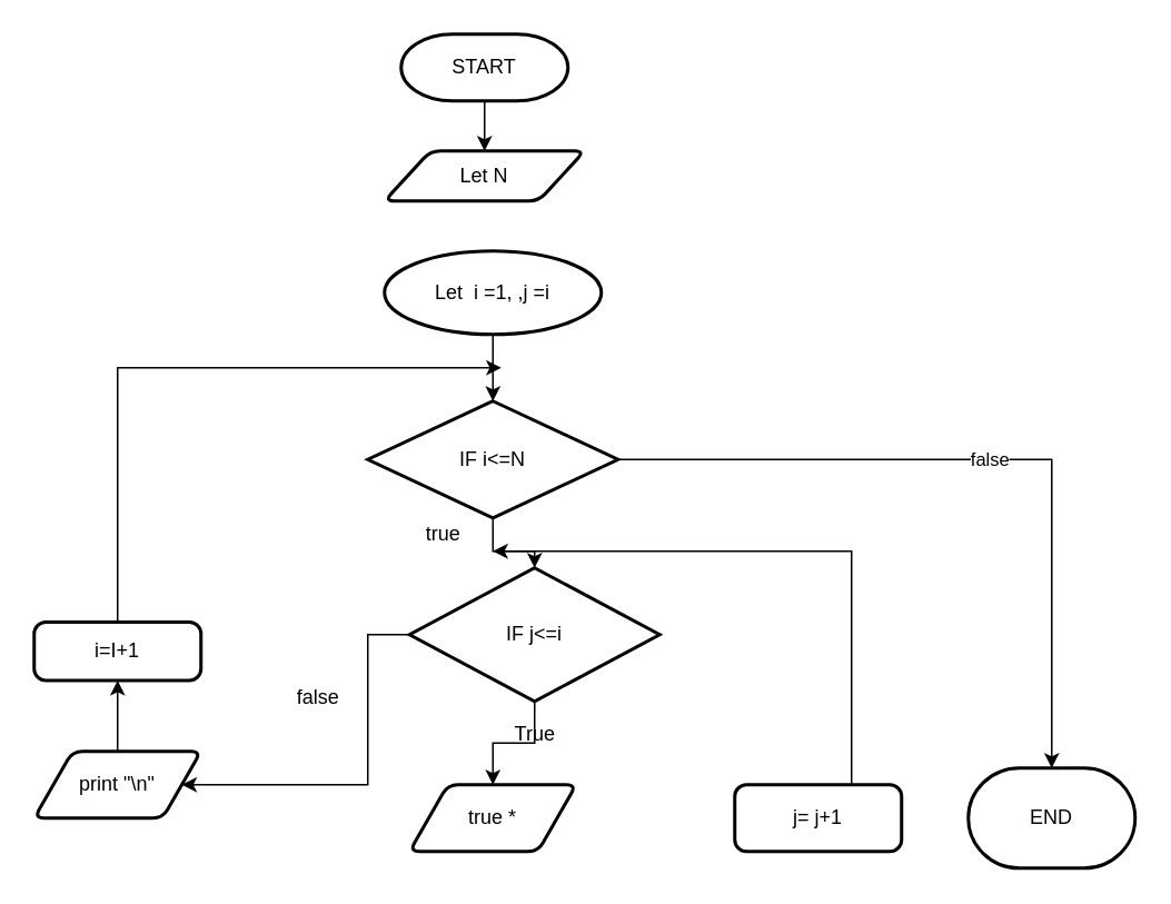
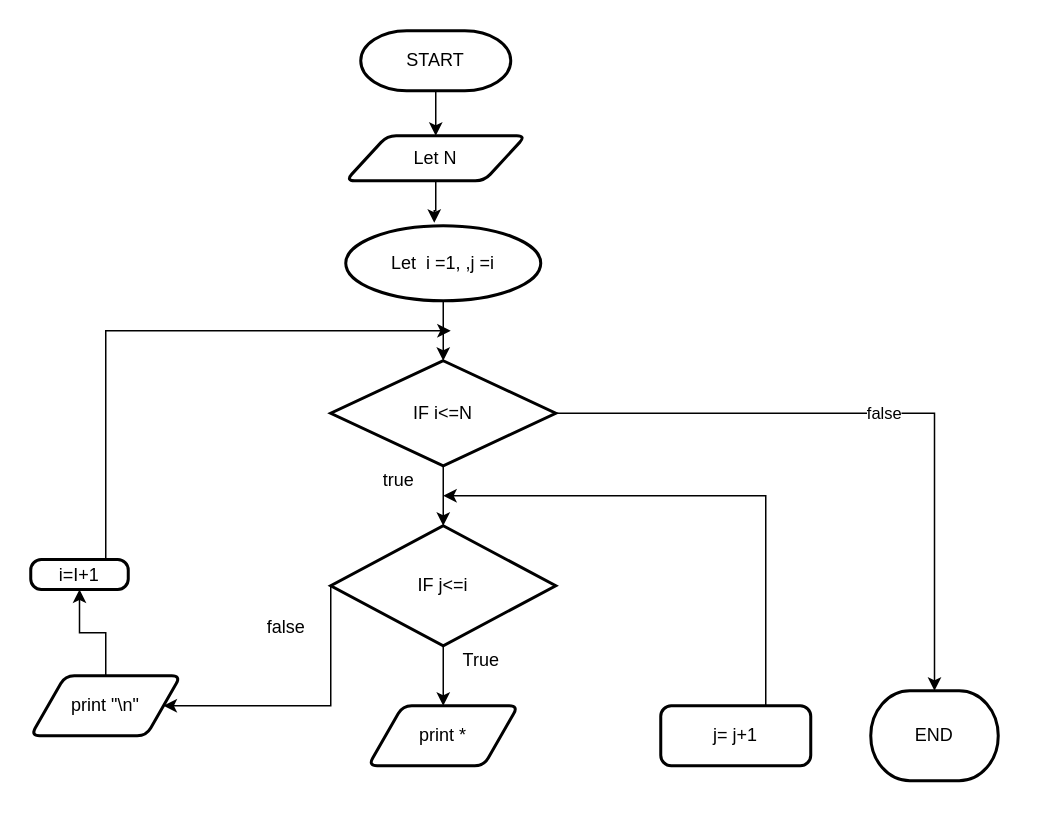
+ <mxCell id="5" style="edgeStyle=orthogonalEdgeStyle;rounded=0;orthogonalLoop=1;jettySize=auto;html=1;entryX=0.454;entryY=-0.04;entryDx=0;entryDy=0;entryPerimeter=0;" edge="1" parent="1" source="6" target="8"><mxGeometry relative="1" as="geometry" /></mxCell>
- <mxCell id="14" value="IF j&amp;lt;=i" style="strokeWidth=2;html=1;shape=mxgraph.flowchart.decision;whiteSpace=wrap;" vertex="1" parent="1"><mxGeometry x="245" y="340" width="150" height="80" as="geometry" /></mxCell>
+ <mxCell id="14" value="IF j&amp;lt;=i" style="strokeWidth=2;html=1;shape=mxgraph.flowchart.decision;whiteSpace=wrap;" vertex="1" parent="1"><mxGeometry x="220" y="350" width="150" height="80" as="geometry" /></mxCell>
- <mxCell id="22" value="i=I+1" style="rounded=1;whiteSpace=wrap;html=1;absoluteArcSize=1;arcSize=14;strokeWidth=2;" vertex="1" parent="1"><mxGeometry x="20" y="372.5" width="100" height="35" as="geometry" /></mxCell>
+ <mxCell id="22" value="i=I+1" style="rounded=1;whiteSpace=wrap;html=1;absoluteArcSize=1;arcSize=14;strokeWidth=2;" vertex="1" parent="1"><mxGeometry x="20" y="372.5" width="65" height="20" as="geometry" /></mxCell>
- <mxCell id="17" value="true *" style="shape=parallelogram;html=1;strokeWidth=2;perimeter=parallelogramPerimeter;whiteSpace=wrap;rounded=1;arcSize=12;size=0.23;" vertex="1" parent="1"><mxGeometry x="245" y="470" width="100" height="40" as="geometry" /></mxCell>
+ <mxCell id="17" value="print *" style="shape=parallelogram;html=1;strokeWidth=2;perimeter=parallelogramPerimeter;whiteSpace=wrap;rounded=1;arcSize=12;size=0.23;" vertex="1" parent="1"><mxGeometry x="245" y="470" width="100" height="40" as="geometry" /></mxCell>
- <mxCell id="4" value="END" style="strokeWidth=2;html=1;shape=mxgraph.flowchart.terminator;whiteSpace=wrap;" vertex="1" parent="1"><mxGeometry x="580" y="460" width="100" height="60" as="geometry" /></mxCell>
+ <mxCell id="4" value="END" style="strokeWidth=2;html=1;shape=mxgraph.flowchart.terminator;whiteSpace=wrap;" vertex="1" parent="1"><mxGeometry x="580" y="460" width="85" height="60" as="geometry" /></mxCell>
